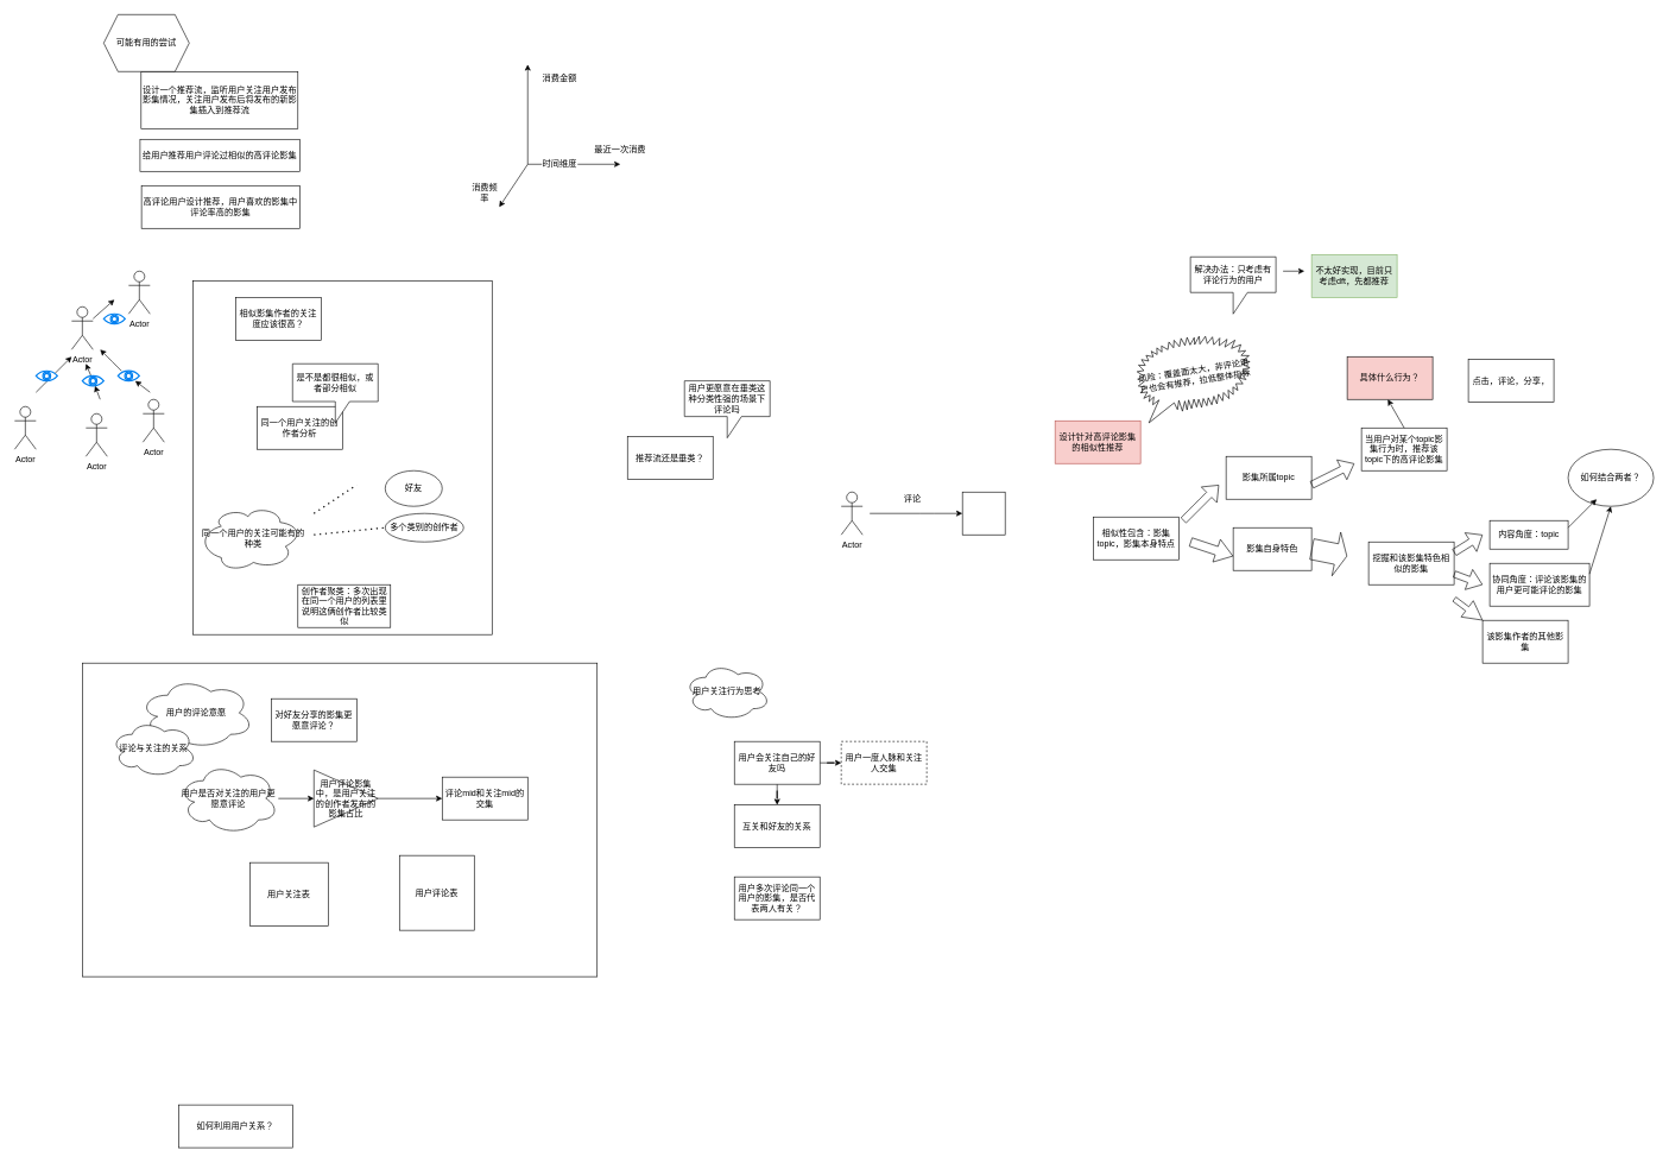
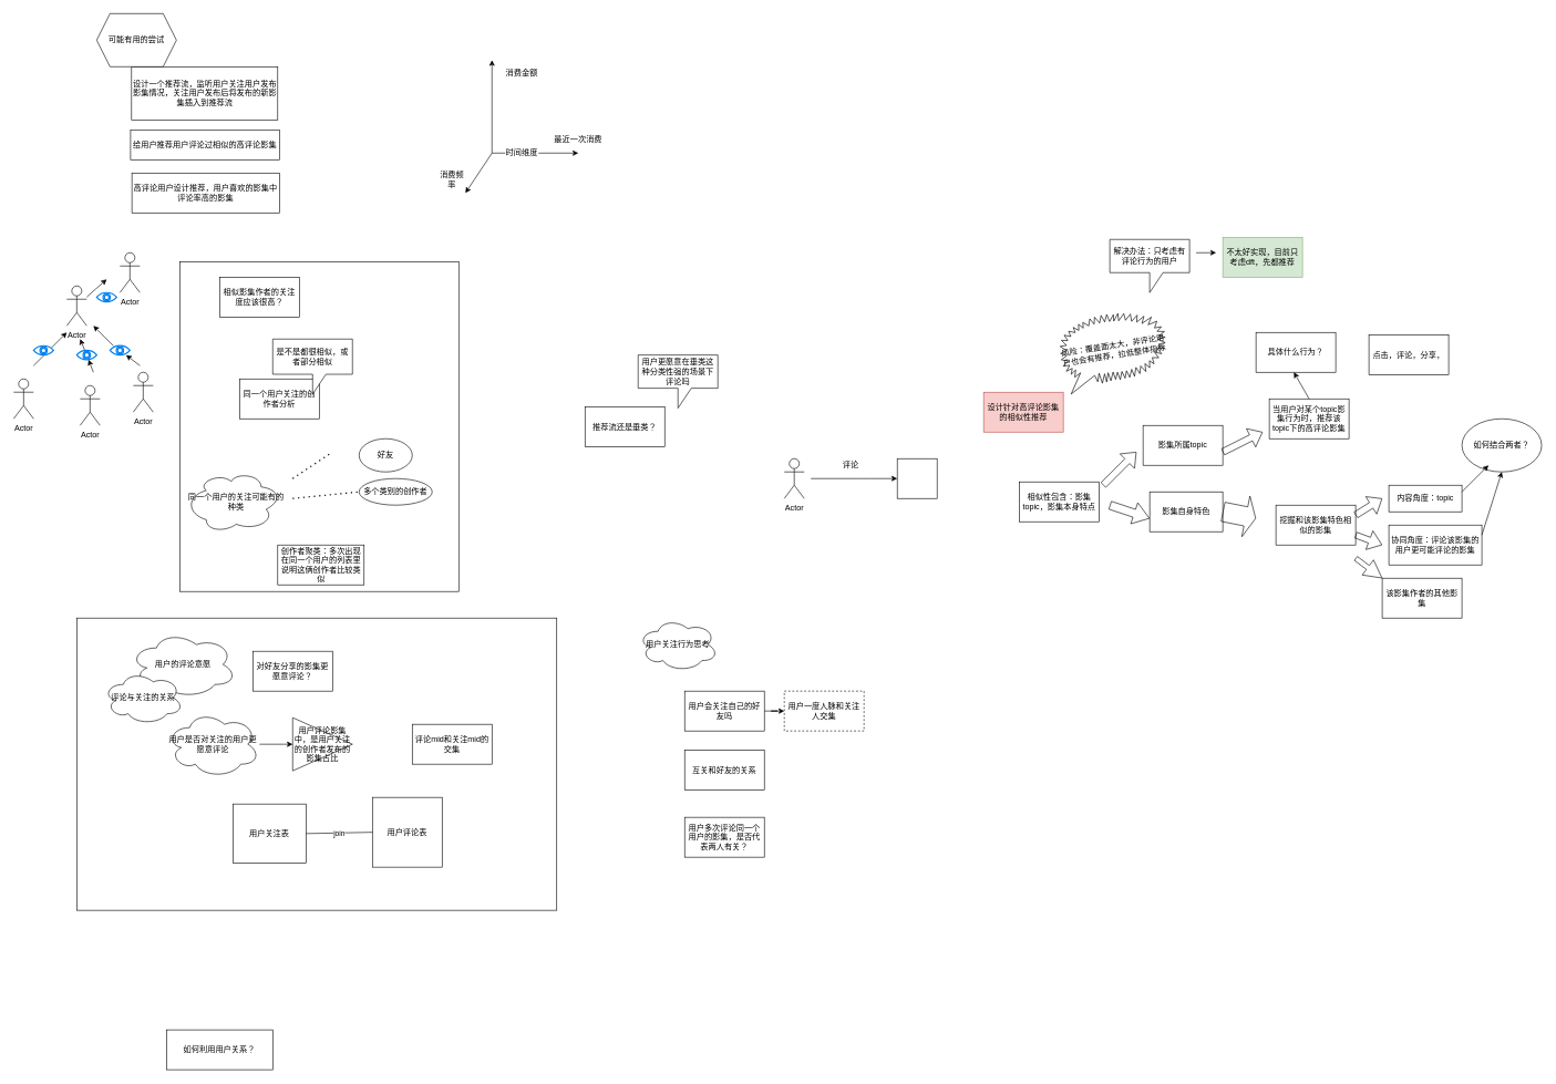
- <mxCell id="76" value="具体什么行为？" style="rounded=0;whiteSpace=wrap;html=1;fillColor=#f8cecc;" parent="1" vertex="1"><mxGeometry x="1890" y="500" width="120" height="60" as="geometry" /></mxCell>
+ <mxCell id="76" value="具体什么行为？" style="rounded=0;whiteSpace=wrap;html=1;" parent="1" vertex="1"><mxGeometry x="1890" y="500" width="120" height="60" as="geometry" /></mxCell>
- <mxCell id="42" value="" style="edgeStyle=orthogonalEdgeStyle;rounded=0;orthogonalLoop=1;jettySize=auto;html=1;" parent="1" source="43" target="45" edge="1"><mxGeometry relative="1" as="geometry" /></mxCell>
- <mxCell id="32" value="" style="edgeStyle=orthogonalEdgeStyle;rounded=0;orthogonalLoop=1;jettySize=auto;html=1;" parent="1" source="33" target="34" edge="1"><mxGeometry relative="1" as="geometry" /></mxCell>
+ <mxCell id="37" value="join" style="endArrow=none;html=1;entryX=0;entryY=0.5;entryDx=0;entryDy=0;exitX=1;exitY=0.5;exitDx=0;exitDy=0;" parent="1" source="35" target="36" edge="1"><mxGeometry width="50" height="50" relative="1" as="geometry"><mxPoint x="410" y="1270" as="sourcePoint" /><mxPoint x="460" y="1220" as="targetPoint" /></mxGeometry></mxCell>
